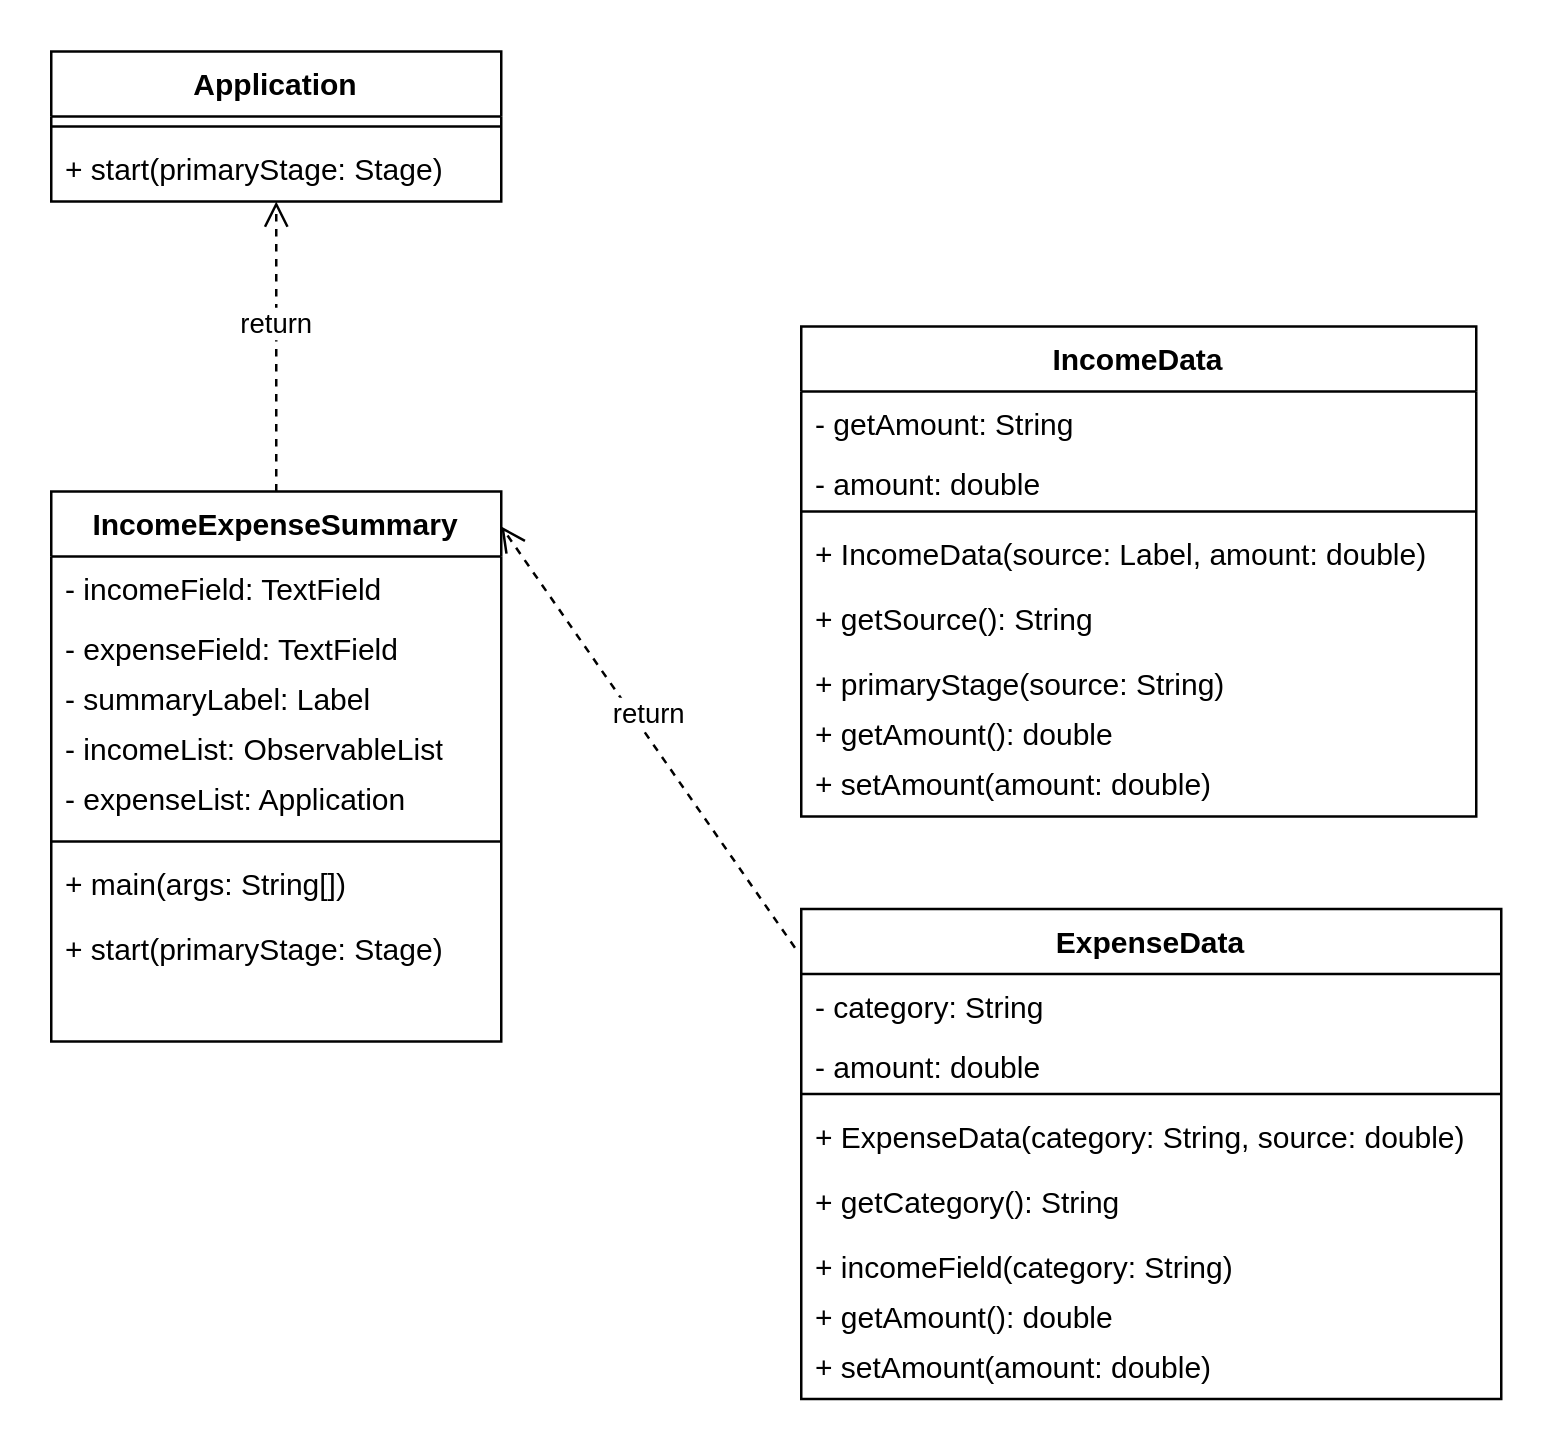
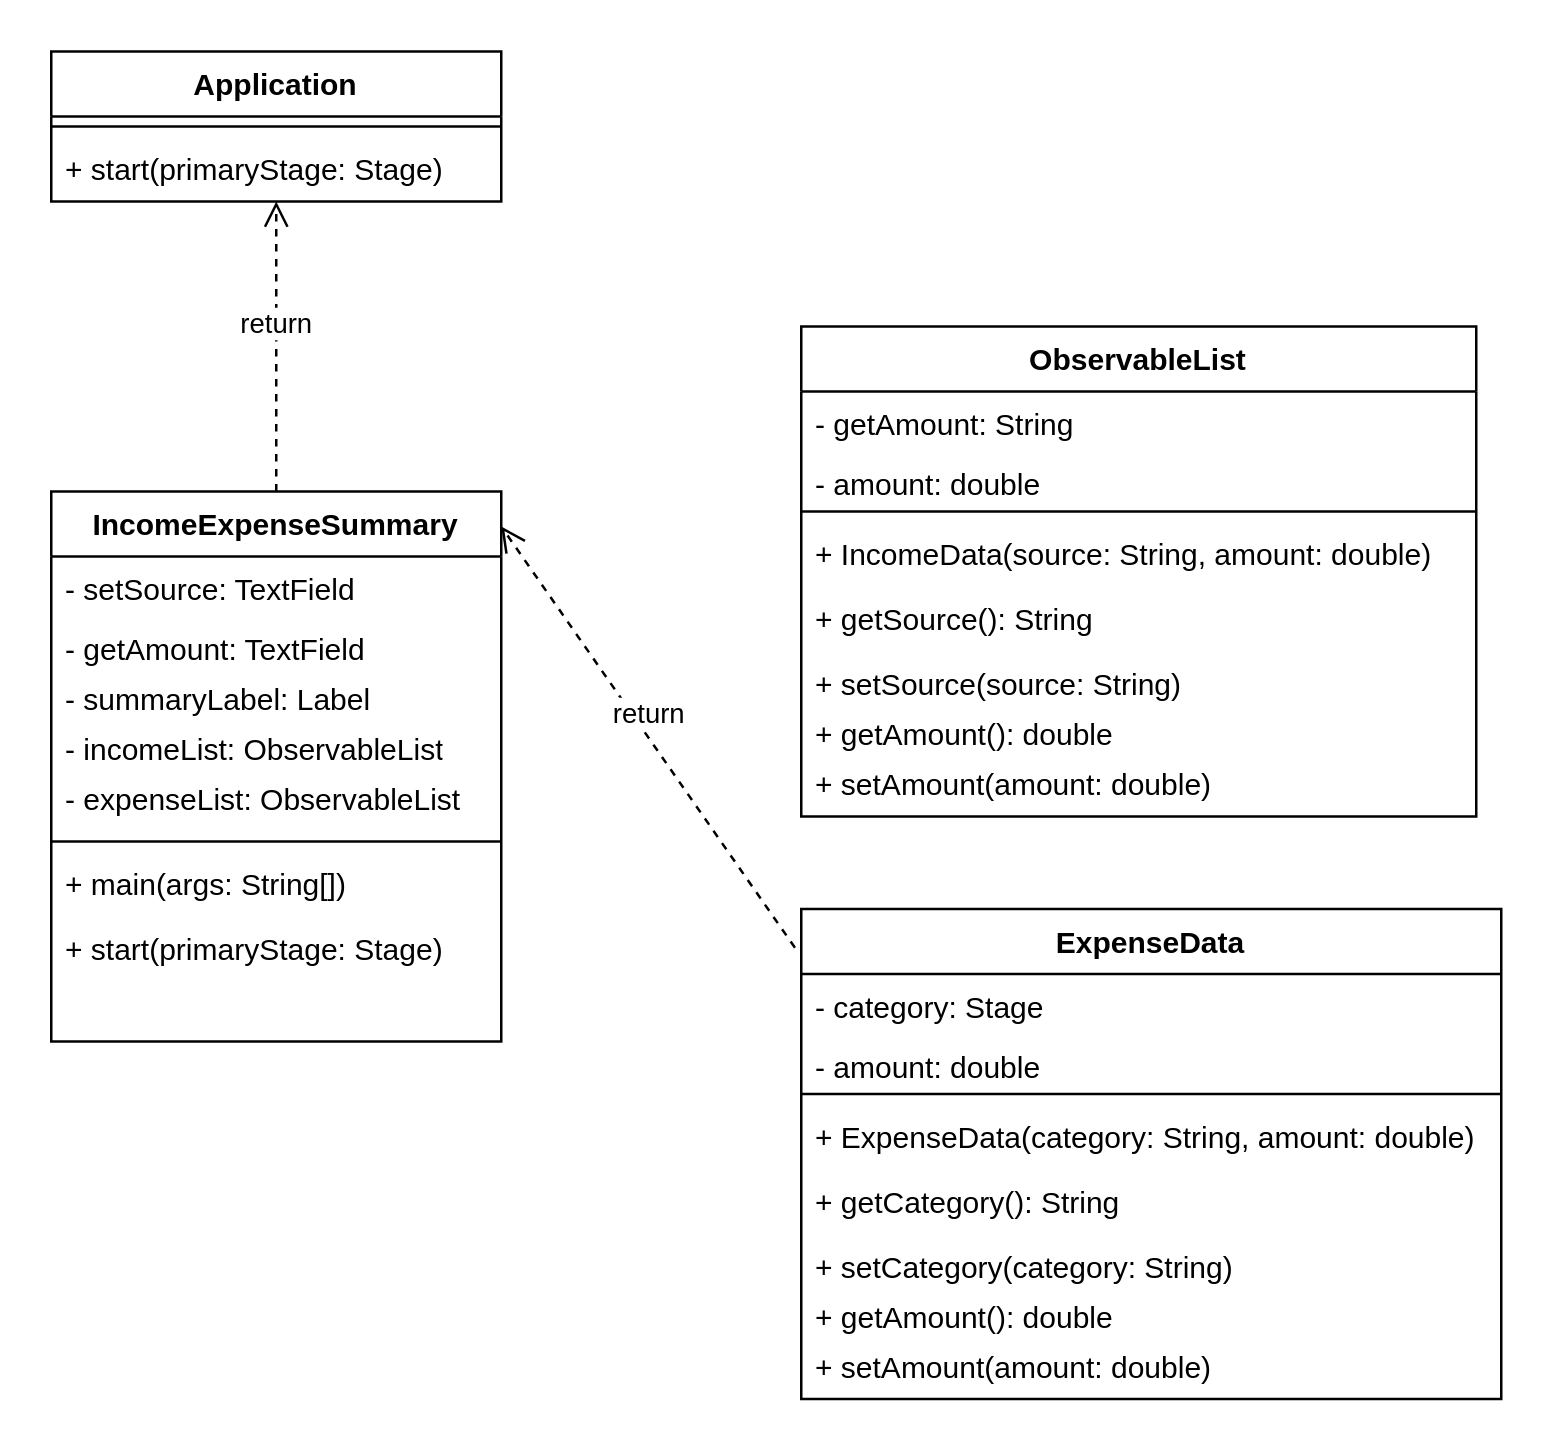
- <mxCell id="15" value="IncomeData" style="swimlane;fontStyle=1;align=center;verticalAlign=top;childLayout=stackLayout;horizontal=1;startSize=26;horizontalStack=0;resizeParent=1;resizeParentMax=0;resizeLast=0;collapsible=1;marginBottom=0;whiteSpace=wrap;html=1;" vertex="1" parent="1"><mxGeometry x="320" y="130" width="270" height="196" as="geometry" /></mxCell>
+ <mxCell id="15" value="ObservableList" style="swimlane;fontStyle=1;align=center;verticalAlign=top;childLayout=stackLayout;horizontal=1;startSize=26;horizontalStack=0;resizeParent=1;resizeParentMax=0;resizeLast=0;collapsible=1;marginBottom=0;whiteSpace=wrap;html=1;" vertex="1" parent="1"><mxGeometry x="320" y="130" width="270" height="196" as="geometry" /></mxCell>
- <mxCell id="19" value="+ IncomeData(source: Label, amount: double)" style="text;strokeColor=none;fillColor=none;align=left;verticalAlign=top;spacingLeft=4;spacingRight=4;overflow=hidden;rotatable=0;points=[[0,0.5],[1,0.5]];portConstraint=eastwest;whiteSpace=wrap;html=1;" vertex="1" parent="15"><mxGeometry y="78" width="270" height="26" as="geometry" /></mxCell>
+ <mxCell id="19" value="+ IncomeData(source: String, amount: double)" style="text;strokeColor=none;fillColor=none;align=left;verticalAlign=top;spacingLeft=4;spacingRight=4;overflow=hidden;rotatable=0;points=[[0,0.5],[1,0.5]];portConstraint=eastwest;whiteSpace=wrap;html=1;" vertex="1" parent="15"><mxGeometry y="78" width="270" height="26" as="geometry" /></mxCell>
- <mxCell id="3" value="- incomeField: TextField" style="text;strokeColor=none;fillColor=none;align=left;verticalAlign=top;spacingLeft=4;spacingRight=4;overflow=hidden;rotatable=0;points=[[0,0.5],[1,0.5]];portConstraint=eastwest;whiteSpace=wrap;html=1;" vertex="1" parent="2"><mxGeometry y="26" width="180" height="24" as="geometry" /></mxCell>
+ <mxCell id="3" value="- setSource: TextField" style="text;strokeColor=none;fillColor=none;align=left;verticalAlign=top;spacingLeft=4;spacingRight=4;overflow=hidden;rotatable=0;points=[[0,0.5],[1,0.5]];portConstraint=eastwest;whiteSpace=wrap;html=1;" vertex="1" parent="2"><mxGeometry y="26" width="180" height="24" as="geometry" /></mxCell>
- <mxCell id="4" value="- expenseField: TextField" style="text;strokeColor=none;fillColor=none;align=left;verticalAlign=top;spacingLeft=4;spacingRight=4;overflow=hidden;rotatable=0;points=[[0,0.5],[1,0.5]];portConstraint=eastwest;whiteSpace=wrap;html=1;" vertex="1" parent="2"><mxGeometry y="50" width="180" height="20" as="geometry" /></mxCell>
+ <mxCell id="4" value="- getAmount: TextField" style="text;strokeColor=none;fillColor=none;align=left;verticalAlign=top;spacingLeft=4;spacingRight=4;overflow=hidden;rotatable=0;points=[[0,0.5],[1,0.5]];portConstraint=eastwest;whiteSpace=wrap;html=1;" vertex="1" parent="2"><mxGeometry y="50" width="180" height="20" as="geometry" /></mxCell>
- <mxCell id="21" value="+ primaryStage(source: String)" style="text;strokeColor=none;fillColor=none;align=left;verticalAlign=top;spacingLeft=4;spacingRight=4;overflow=hidden;rotatable=0;points=[[0,0.5],[1,0.5]];portConstraint=eastwest;whiteSpace=wrap;html=1;" vertex="1" parent="15"><mxGeometry y="130" width="270" height="20" as="geometry" /></mxCell>
+ <mxCell id="21" value="+ setSource(source: String)" style="text;strokeColor=none;fillColor=none;align=left;verticalAlign=top;spacingLeft=4;spacingRight=4;overflow=hidden;rotatable=0;points=[[0,0.5],[1,0.5]];portConstraint=eastwest;whiteSpace=wrap;html=1;" vertex="1" parent="15"><mxGeometry y="130" width="270" height="20" as="geometry" /></mxCell>
- <mxCell id="7" value="- expenseList: Application" style="text;strokeColor=none;fillColor=none;align=left;verticalAlign=top;spacingLeft=4;spacingRight=4;overflow=hidden;rotatable=0;points=[[0,0.5],[1,0.5]];portConstraint=eastwest;whiteSpace=wrap;html=1;" vertex="1" parent="2"><mxGeometry y="110" width="180" height="26" as="geometry" /></mxCell>
+ <mxCell id="7" value="- expenseList: ObservableList" style="text;strokeColor=none;fillColor=none;align=left;verticalAlign=top;spacingLeft=4;spacingRight=4;overflow=hidden;rotatable=0;points=[[0,0.5],[1,0.5]];portConstraint=eastwest;whiteSpace=wrap;html=1;" vertex="1" parent="2"><mxGeometry y="110" width="180" height="26" as="geometry" /></mxCell>
- <mxCell id="25" value="- category: String" style="text;strokeColor=none;fillColor=none;align=left;verticalAlign=top;spacingLeft=4;spacingRight=4;overflow=hidden;rotatable=0;points=[[0,0.5],[1,0.5]];portConstraint=eastwest;whiteSpace=wrap;html=1;" vertex="1" parent="24"><mxGeometry y="26" width="280" height="24" as="geometry" /></mxCell>
+ <mxCell id="25" value="- category: Stage" style="text;strokeColor=none;fillColor=none;align=left;verticalAlign=top;spacingLeft=4;spacingRight=4;overflow=hidden;rotatable=0;points=[[0,0.5],[1,0.5]];portConstraint=eastwest;whiteSpace=wrap;html=1;" vertex="1" parent="24"><mxGeometry y="26" width="280" height="24" as="geometry" /></mxCell>
- <mxCell id="28" value="+ ExpenseData(category: String, source: double)" style="text;strokeColor=none;fillColor=none;align=left;verticalAlign=top;spacingLeft=4;spacingRight=4;overflow=hidden;rotatable=0;points=[[0,0.5],[1,0.5]];portConstraint=eastwest;whiteSpace=wrap;html=1;" vertex="1" parent="24"><mxGeometry y="78" width="280" height="26" as="geometry" /></mxCell>
+ <mxCell id="28" value="+ ExpenseData(category: String, amount: double)" style="text;strokeColor=none;fillColor=none;align=left;verticalAlign=top;spacingLeft=4;spacingRight=4;overflow=hidden;rotatable=0;points=[[0,0.5],[1,0.5]];portConstraint=eastwest;whiteSpace=wrap;html=1;" vertex="1" parent="24"><mxGeometry y="78" width="280" height="26" as="geometry" /></mxCell>
- <mxCell id="30" value="+ incomeField(category: String)" style="text;strokeColor=none;fillColor=none;align=left;verticalAlign=top;spacingLeft=4;spacingRight=4;overflow=hidden;rotatable=0;points=[[0,0.5],[1,0.5]];portConstraint=eastwest;whiteSpace=wrap;html=1;" vertex="1" parent="24"><mxGeometry y="130" width="280" height="20" as="geometry" /></mxCell>
+ <mxCell id="30" value="+ setCategory(category: String)" style="text;strokeColor=none;fillColor=none;align=left;verticalAlign=top;spacingLeft=4;spacingRight=4;overflow=hidden;rotatable=0;points=[[0,0.5],[1,0.5]];portConstraint=eastwest;whiteSpace=wrap;html=1;" vertex="1" parent="24"><mxGeometry y="130" width="280" height="20" as="geometry" /></mxCell>
